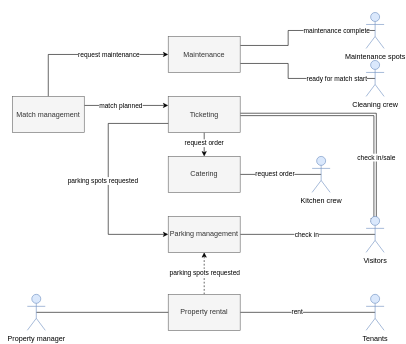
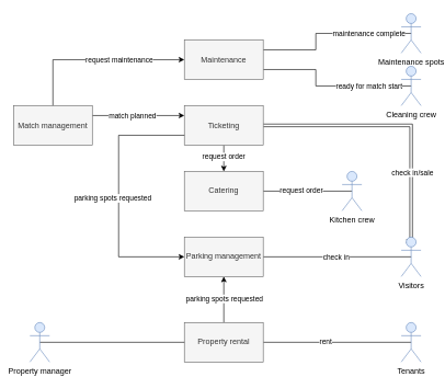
- <mxCell id="17" style="edgeStyle=orthogonalEdgeStyle;rounded=0;orthogonalLoop=1;jettySize=auto;html=1;exitX=0.5;exitY=0;exitDx=0;exitDy=0;entryX=0.5;entryY=1;entryDx=0;entryDy=0;endArrow=classic;endFill=1;dashed=1;" parent="1" source="19" target="16" edge="1"><mxGeometry relative="1" as="geometry" /></mxCell>
+ <mxCell id="17" style="edgeStyle=orthogonalEdgeStyle;rounded=0;orthogonalLoop=1;jettySize=auto;html=1;exitX=0.5;exitY=0;exitDx=0;exitDy=0;entryX=0.5;entryY=1;entryDx=0;entryDy=0;endArrow=classic;endFill=1;" parent="1" source="19" target="16" edge="1"><mxGeometry relative="1" as="geometry" /></mxCell>
